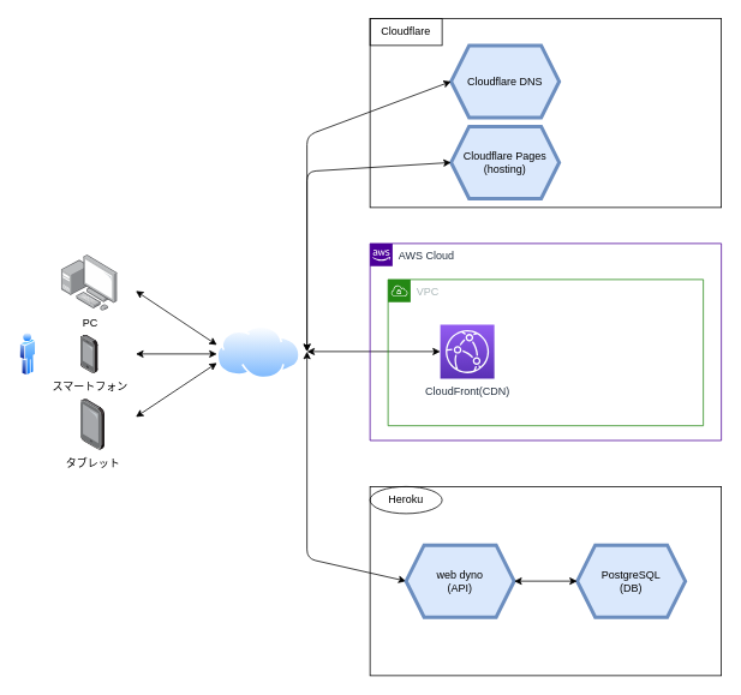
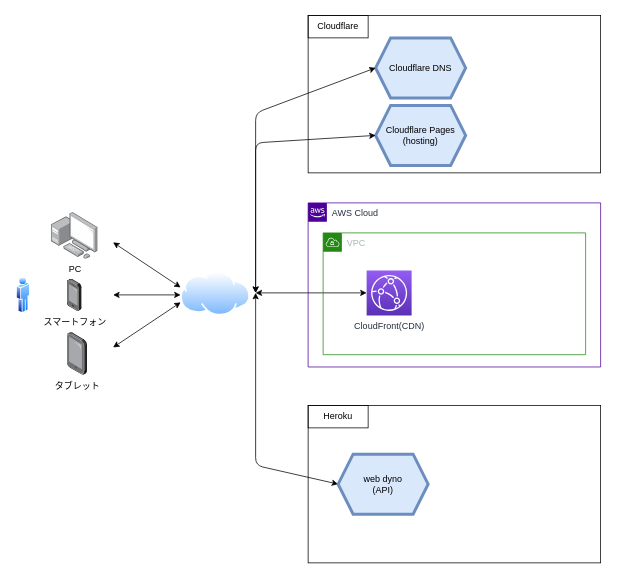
- <mxCell id="13" value="Heroku" style="ellipse;whiteSpace=wrap;html=1;fillColor=none;" vertex="1" parent="1"><mxGeometry x="410" y="540" width="80" height="30" as="geometry" /></mxCell>
+ <mxCell id="13" value="Heroku" style="rounded=0;whiteSpace=wrap;html=1;fillColor=none;" vertex="1" parent="1"><mxGeometry x="410" y="540" width="80" height="30" as="geometry" /></mxCell>
- <mxCell id="16" value="" style="endArrow=classic;startArrow=classic;html=1;entryX=0;entryY=0.5;entryDx=0;entryDy=0;exitX=1;exitY=0.5;exitDx=0;exitDy=0;" edge="1" parent="1" source="14" target="15"><mxGeometry width="50" height="50" relative="1" as="geometry"><mxPoint x="350" y="520" as="sourcePoint" /><mxPoint x="460" y="655" as="targetPoint" /></mxGeometry></mxCell>
- <mxCell id="15" value="PostgreSQL&lt;br&gt;(DB)" style="shape=hexagon;perimeter=hexagonPerimeter2;whiteSpace=wrap;html=1;fixedSize=1;fillColor=#dae8fc;strokeWidth=4;strokeColor=#6c8ebf;" vertex="1" parent="1"><mxGeometry x="640" y="605" width="120" height="80" as="geometry" /></mxCell>
